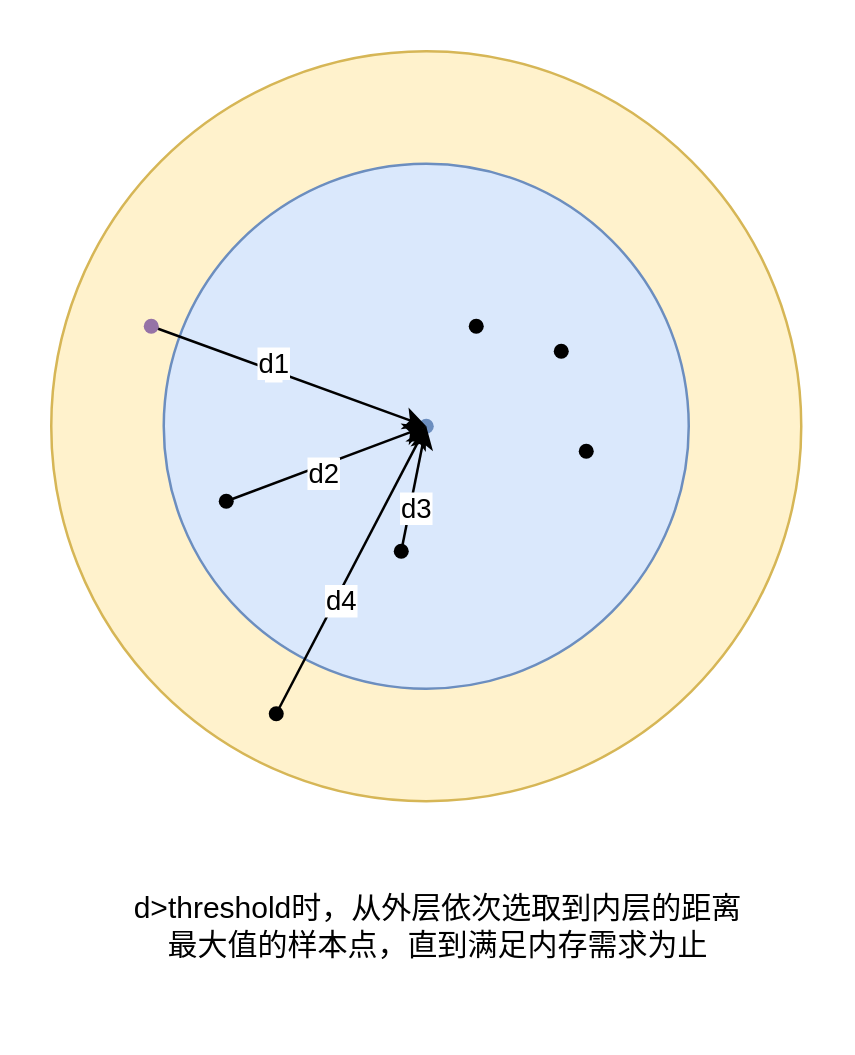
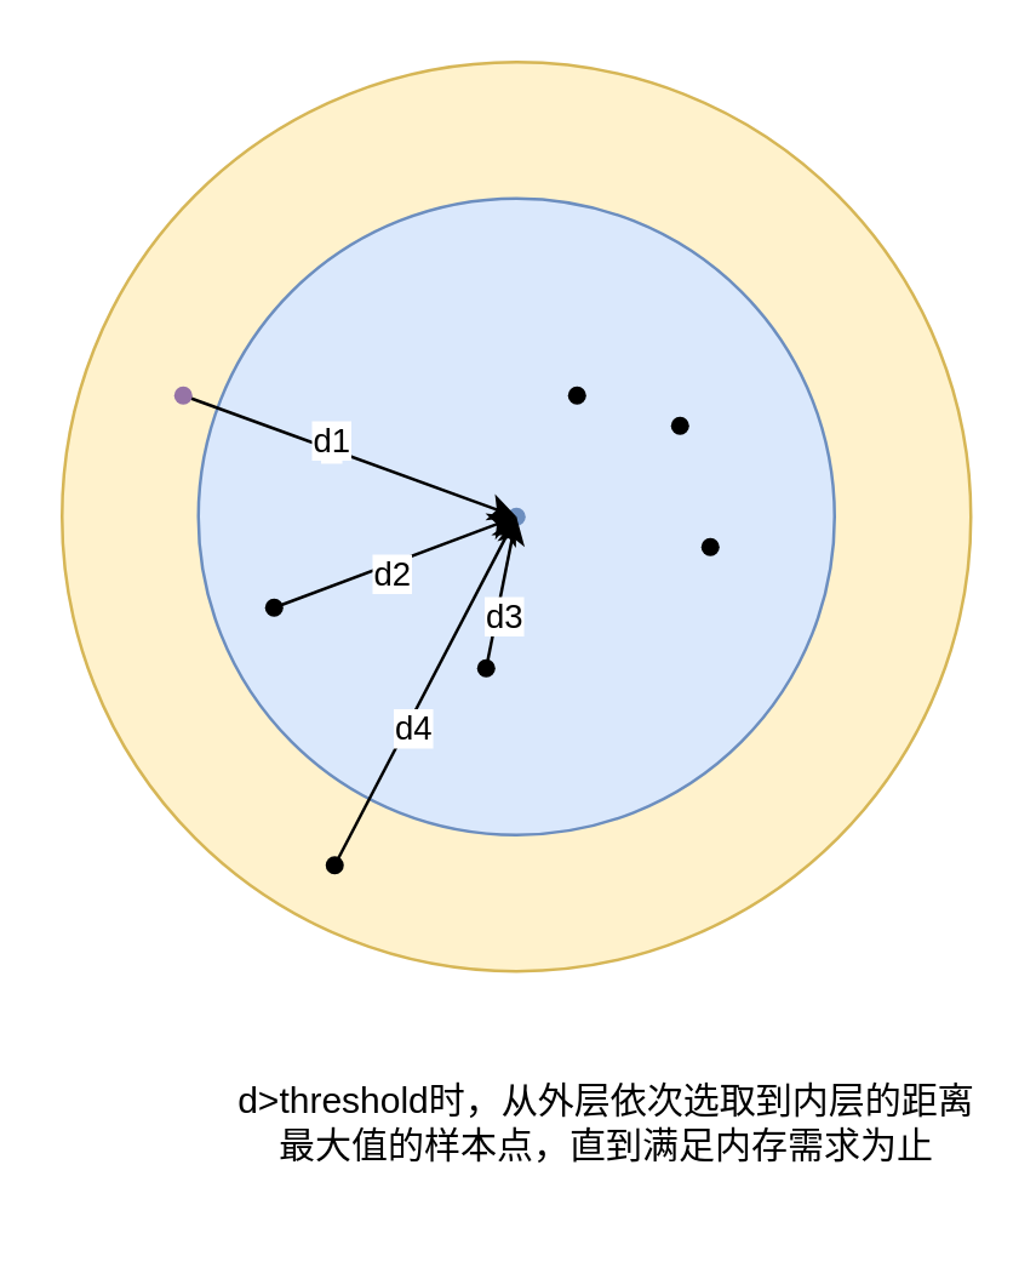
- <mxCell id="21" value="d&amp;gt;threshold时，从外层依次选取到内层的距离最大值的样本点，直到满足内存需求为止" style="text;strokeColor=none;align=center;fillColor=none;html=1;verticalAlign=middle;whiteSpace=wrap;rounded=0;" parent="1" vertex="1"><mxGeometry x="50" y="340" width="250" height="60" as="geometry" /></mxCell>
+ <mxCell id="21" value="d&amp;gt;threshold时，从外层依次选取到内层的距离最大值的样本点，直到满足内存需求为止" style="text;strokeColor=none;align=center;fillColor=none;html=1;verticalAlign=middle;whiteSpace=wrap;rounded=0;" parent="1" vertex="1"><mxGeometry x="75" y="340" width="250" height="60" as="geometry" /></mxCell>
